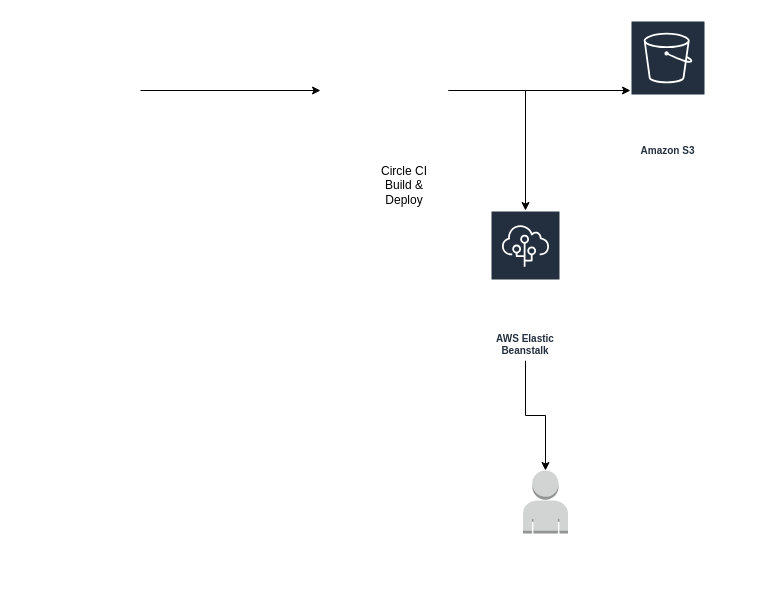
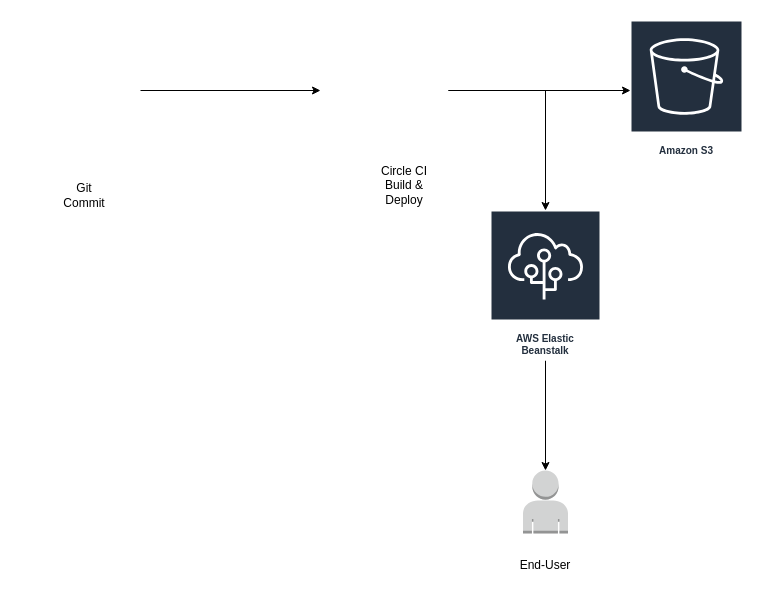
- <mxCell id="9" value="Amazon S3" style="sketch=0;outlineConnect=0;fontColor=#232F3E;gradientColor=none;strokeColor=#ffffff;fillColor=#232F3E;dashed=0;verticalLabelPosition=middle;verticalAlign=bottom;align=center;html=1;whiteSpace=wrap;fontSize=10;fontStyle=1;spacing=3;shape=mxgraph.aws4.productIcon;prIcon=mxgraph.aws4.s3;" vertex="1" parent="1"><mxGeometry x="630" y="20" width="75" height="140" as="geometry" /></mxCell>
+ <mxCell id="9" value="Amazon S3" style="sketch=0;outlineConnect=0;fontColor=#232F3E;gradientColor=none;strokeColor=#ffffff;fillColor=#232F3E;dashed=0;verticalLabelPosition=middle;verticalAlign=bottom;align=center;html=1;whiteSpace=wrap;fontSize=10;fontStyle=1;spacing=3;shape=mxgraph.aws4.productIcon;prIcon=mxgraph.aws4.s3;" vertex="1" parent="1"><mxGeometry x="630" y="20" width="112" height="140" as="geometry" /></mxCell>
+ <mxCell id="4" value="Git Commit" style="text;html=1;strokeColor=none;fillColor=none;align=center;verticalAlign=middle;whiteSpace=wrap;rounded=0;" vertex="1" parent="1"><mxGeometry x="54" y="180" width="60" height="30" as="geometry" /></mxCell>
- <mxCell id="11" value="AWS Elastic Beanstalk" style="sketch=0;outlineConnect=0;fontColor=#232F3E;gradientColor=none;strokeColor=#ffffff;fillColor=#232F3E;dashed=0;verticalLabelPosition=middle;verticalAlign=bottom;align=center;html=1;whiteSpace=wrap;fontSize=10;fontStyle=1;spacing=3;shape=mxgraph.aws4.productIcon;prIcon=mxgraph.aws4.elastic_beanstalk;" vertex="1" parent="1"><mxGeometry x="490" y="210" width="70" height="150" as="geometry" /></mxCell>
+ <mxCell id="11" value="AWS Elastic Beanstalk" style="sketch=0;outlineConnect=0;fontColor=#232F3E;gradientColor=none;strokeColor=#ffffff;fillColor=#232F3E;dashed=0;verticalLabelPosition=middle;verticalAlign=bottom;align=center;html=1;whiteSpace=wrap;fontSize=10;fontStyle=1;spacing=3;shape=mxgraph.aws4.productIcon;prIcon=mxgraph.aws4.elastic_beanstalk;" vertex="1" parent="1"><mxGeometry x="490" y="210" width="110" height="150" as="geometry" /></mxCell>
+ <mxCell id="13" value="End-User" style="text;html=1;strokeColor=none;fillColor=none;align=center;verticalAlign=middle;whiteSpace=wrap;rounded=0;" vertex="1" parent="1"><mxGeometry x="515" y="550" width="60" height="30" as="geometry" /></mxCell>
